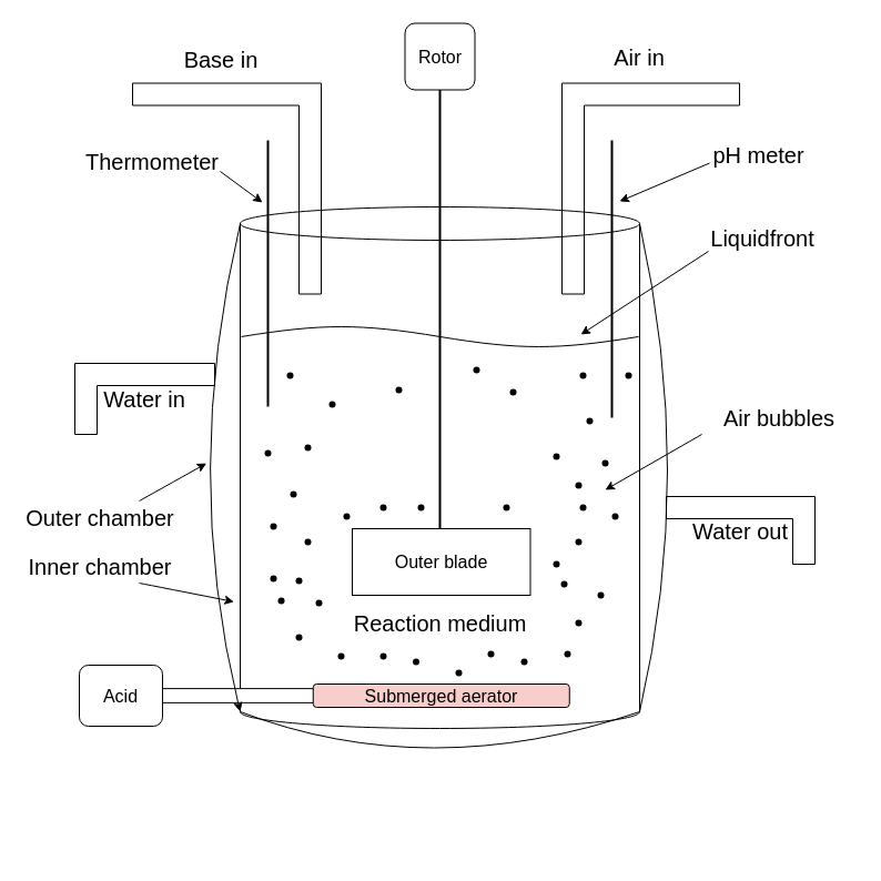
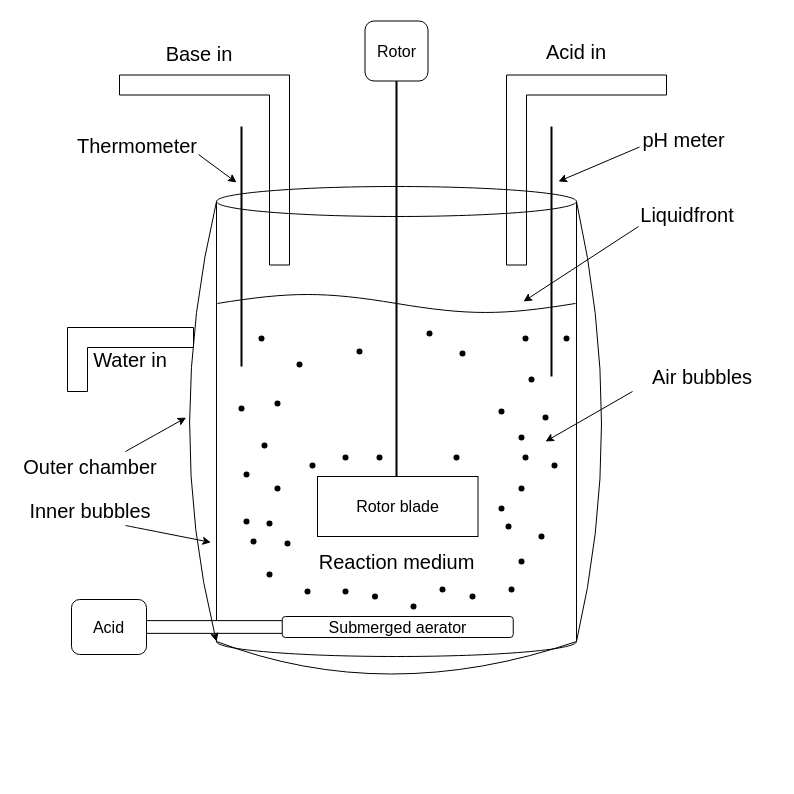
- <mxCell id="9" value="Air in" style="text;html=1;fillColor=none;align=center;verticalAlign=middle;whiteSpace=wrap;rounded=0;hachureGap=4;fontFamily=Helvetica;fontSize=20;strokeColor=none;fontColor=#000000;" parent="1" vertex="1"><mxGeometry x="531" y="35.5" width="90" height="30" as="geometry" /></mxCell>
+ <mxCell id="9" value="Acid in" style="text;html=1;fillColor=none;align=center;verticalAlign=middle;whiteSpace=wrap;rounded=0;hachureGap=4;fontFamily=Helvetica;fontSize=20;strokeColor=none;fontColor=#000000;" parent="1" vertex="1"><mxGeometry x="531" y="35.5" width="90" height="30" as="geometry" /></mxCell>
- <mxCell id="17" value="Water out" style="shape=corner;whiteSpace=wrap;html=1;hachureGap=4;fontFamily=Helvetica;fontSize=20;fillColor=none;strokeColor=#000000;fontColor=#000000;flipH=1;" parent="1" vertex="1"><mxGeometry x="600" y="447" width="134" height="61" as="geometry" /></mxCell>
- <mxCell id="28" value="Outer blade" style="rounded=0;whiteSpace=wrap;html=1;strokeColor=#000000;fontSize=16;fontColor=#000000;fillColor=#FFFFFF;" vertex="1" parent="1"><mxGeometry x="317" y="476" width="160.5" height="60" as="geometry" /></mxCell>
+ <mxCell id="28" value="Rotor blade" style="rounded=0;whiteSpace=wrap;html=1;strokeColor=#000000;fontSize=16;fontColor=#000000;fillColor=#FFFFFF;" vertex="1" parent="1"><mxGeometry x="317" y="476" width="160.5" height="60" as="geometry" /></mxCell>
- <mxCell id="21" value="Inner chamber" style="text;html=1;fillColor=none;align=center;verticalAlign=middle;whiteSpace=wrap;rounded=0;hachureGap=4;fontFamily=Helvetica;fontSize=20;strokeColor=none;fontColor=#000000;" vertex="1" parent="1"><mxGeometry x="20" y="495" width="140" height="30" as="geometry" /></mxCell>
+ <mxCell id="21" value="Inner bubbles" style="text;html=1;fillColor=none;align=center;verticalAlign=middle;whiteSpace=wrap;rounded=0;hachureGap=4;fontFamily=Helvetica;fontSize=20;strokeColor=none;fontColor=#000000;" vertex="1" parent="1"><mxGeometry x="20" y="495" width="140" height="30" as="geometry" /></mxCell>
- <mxCell id="70" value="Submerged aerator" style="rounded=1;whiteSpace=wrap;html=1;strokeColor=#000000;fontSize=16;fontColor=#000000;fillColor=#f8cecc;" vertex="1" parent="1"><mxGeometry x="281.75" y="616" width="231" height="21" as="geometry" /></mxCell>
+ <mxCell id="70" value="Submerged aerator" style="rounded=1;whiteSpace=wrap;html=1;strokeColor=#000000;fontSize=16;fontColor=#000000;fillColor=#FFFFFF;" vertex="1" parent="1"><mxGeometry x="281.75" y="616" width="231" height="21" as="geometry" /></mxCell>
